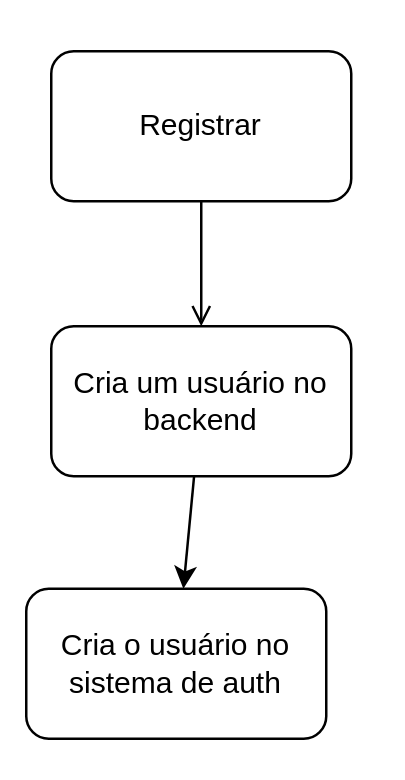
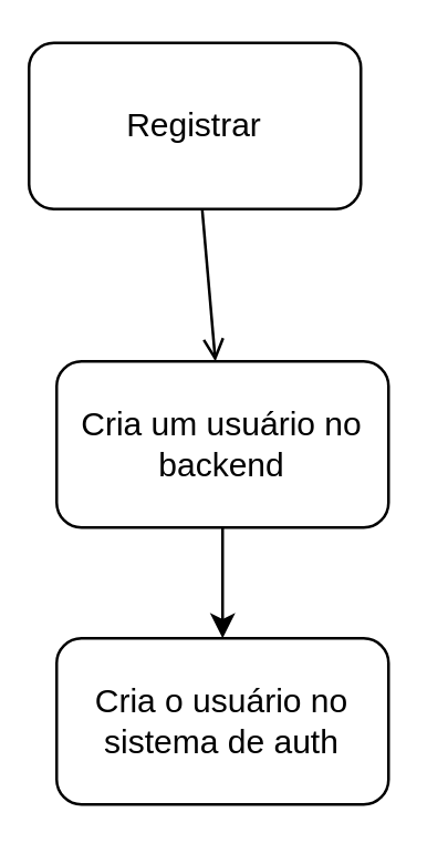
- <mxCell id="3" value="Registrar" style="rounded=1;whiteSpace=wrap;html=1;" vertex="1" parent="1"><mxGeometry x="20" y="20" width="120" height="60" as="geometry" /></mxCell>
+ <mxCell id="3" value="Registrar" style="rounded=1;whiteSpace=wrap;html=1;" vertex="1" parent="1"><mxGeometry x="10" y="15" width="120" height="60" as="geometry" /></mxCell>
- <mxCell id="6" value="Cria o usuário no sistema de auth" style="rounded=1;whiteSpace=wrap;html=1;" vertex="1" parent="1"><mxGeometry x="10" y="235" width="120" height="60" as="geometry" /></mxCell>
+ <mxCell id="6" value="Cria o usuário no sistema de auth" style="rounded=1;whiteSpace=wrap;html=1;" vertex="1" parent="1"><mxGeometry x="20" y="230" width="120" height="60" as="geometry" /></mxCell>
